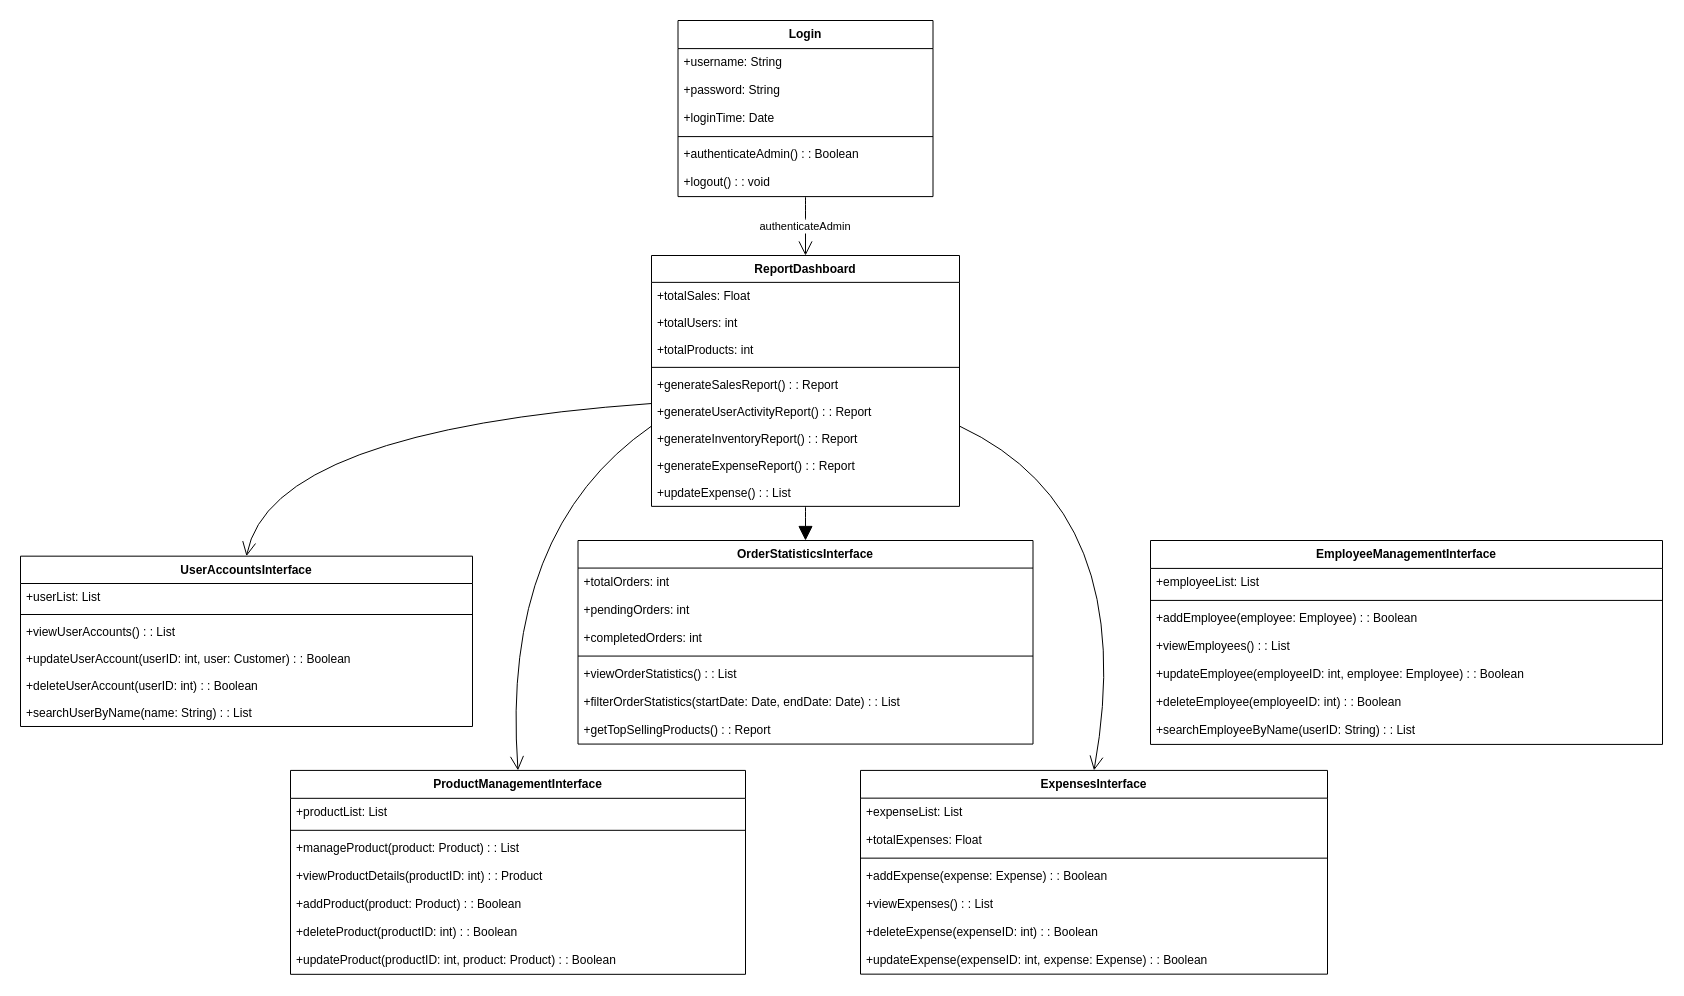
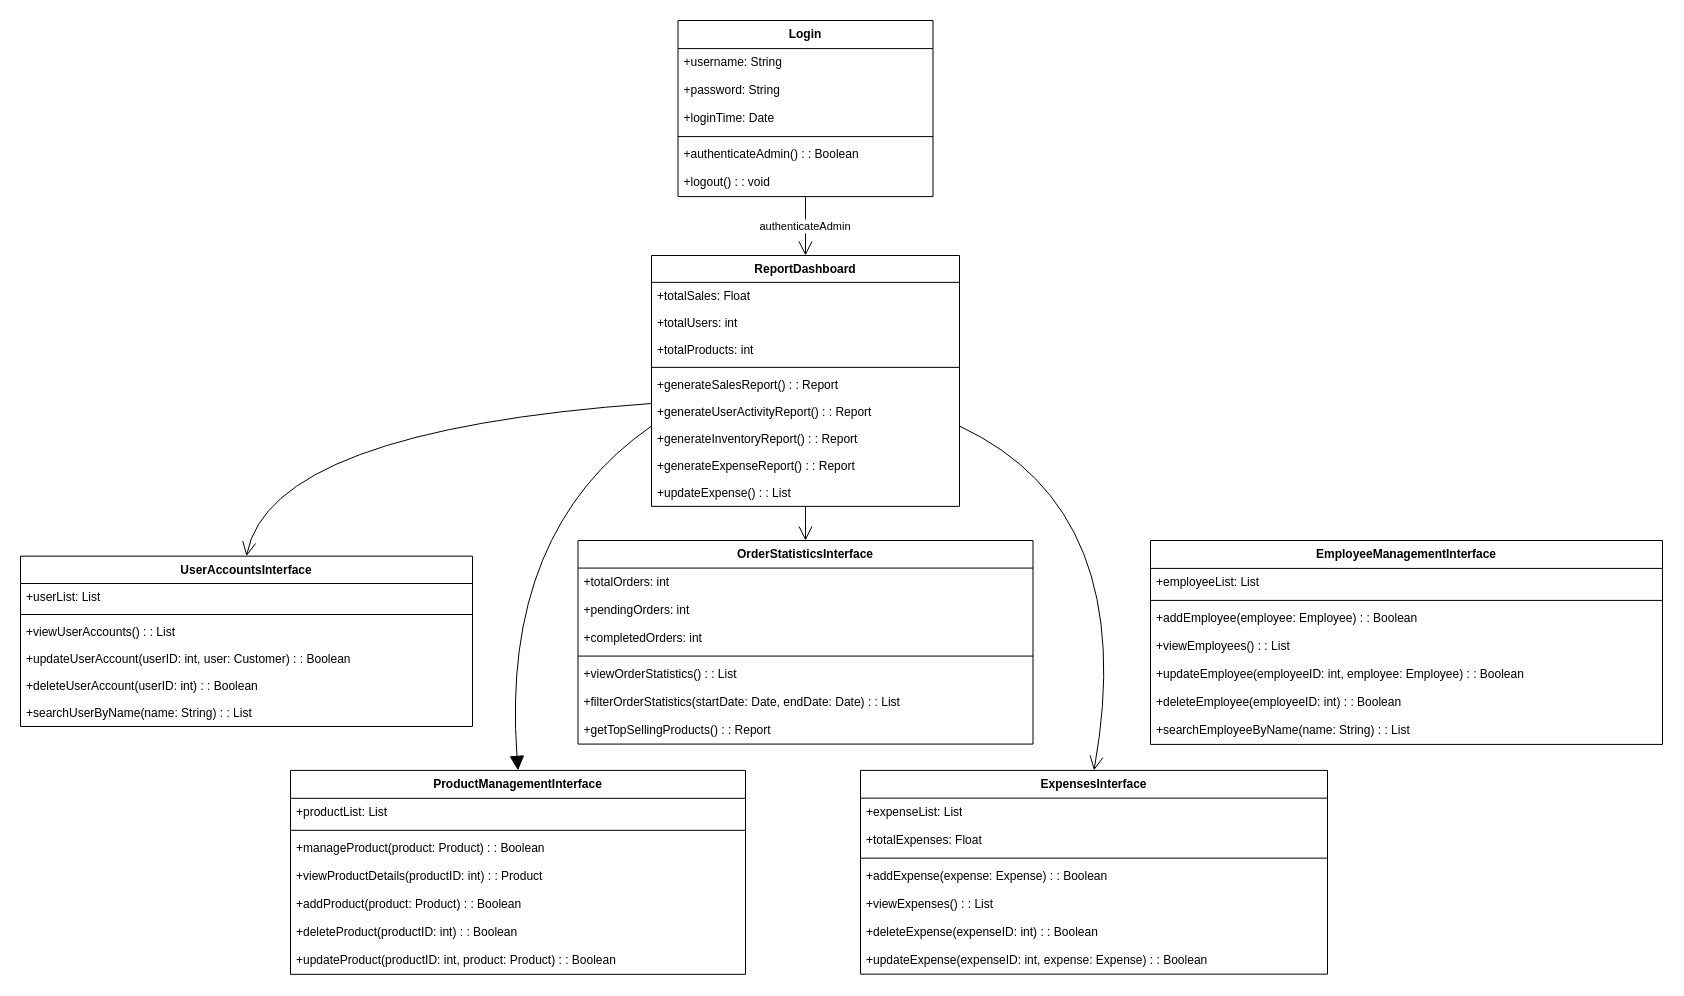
- <mxCell id="61" value="" style="curved=1;startArrow=none;endArrow=block;endSize=12;exitX=0.5;exitY=1;entryX=0.5;entryY=0;rounded=0;" parent="1" source="9" target="34" edge="1"><mxGeometry relative="1" as="geometry"><Array as="points" /></mxGeometry></mxCell>
+ <mxCell id="61" value="" style="curved=1;startArrow=none;endArrow=open;endSize=12;exitX=0.5;exitY=1;entryX=0.5;entryY=0;rounded=0;" parent="1" source="9" target="34" edge="1"><mxGeometry relative="1" as="geometry"><Array as="points" /></mxGeometry></mxCell>
- <mxCell id="57" value="+searchEmployeeByName(userID: String) : : List" style="text;strokeColor=none;fillColor=none;align=left;verticalAlign=top;spacingLeft=4;spacingRight=4;overflow=hidden;rotatable=0;points=[[0,0.5],[1,0.5]];portConstraint=eastwest;" parent="50" vertex="1"><mxGeometry y="175.914" width="512" height="28" as="geometry" /></mxCell>
+ <mxCell id="57" value="+searchEmployeeByName(name: String) : : List" style="text;strokeColor=none;fillColor=none;align=left;verticalAlign=top;spacingLeft=4;spacingRight=4;overflow=hidden;rotatable=0;points=[[0,0.5],[1,0.5]];portConstraint=eastwest;" parent="50" vertex="1"><mxGeometry y="175.914" width="512" height="28" as="geometry" /></mxCell>
- <mxCell id="60" value="" style="curved=1;startArrow=none;endArrow=open;endSize=12;exitX=0;exitY=0.68;entryX=0.5;entryY=0;rounded=0;" parent="1" source="9" target="26" edge="1"><mxGeometry relative="1" as="geometry"><Array as="points"><mxPoint x="500" y="530" /></Array></mxGeometry></mxCell>
+ <mxCell id="60" value="" style="curved=1;startArrow=none;endArrow=block;endSize=12;exitX=0;exitY=0.68;entryX=0.5;entryY=0;rounded=0;" parent="1" source="9" target="26" edge="1"><mxGeometry relative="1" as="geometry"><Array as="points"><mxPoint x="500" y="530" /></Array></mxGeometry></mxCell>
- <mxCell id="29" value="+manageProduct(product: Product) : : List" style="text;strokeColor=none;fillColor=none;align=left;verticalAlign=top;spacingLeft=4;spacingRight=4;overflow=hidden;rotatable=0;points=[[0,0.5],[1,0.5]];portConstraint=eastwest;" parent="26" vertex="1"><mxGeometry y="63.914" width="455" height="28" as="geometry" /></mxCell>
+ <mxCell id="29" value="+manageProduct(product: Product) : : Boolean" style="text;strokeColor=none;fillColor=none;align=left;verticalAlign=top;spacingLeft=4;spacingRight=4;overflow=hidden;rotatable=0;points=[[0,0.5],[1,0.5]];portConstraint=eastwest;" parent="26" vertex="1"><mxGeometry y="63.914" width="455" height="28" as="geometry" /></mxCell>
